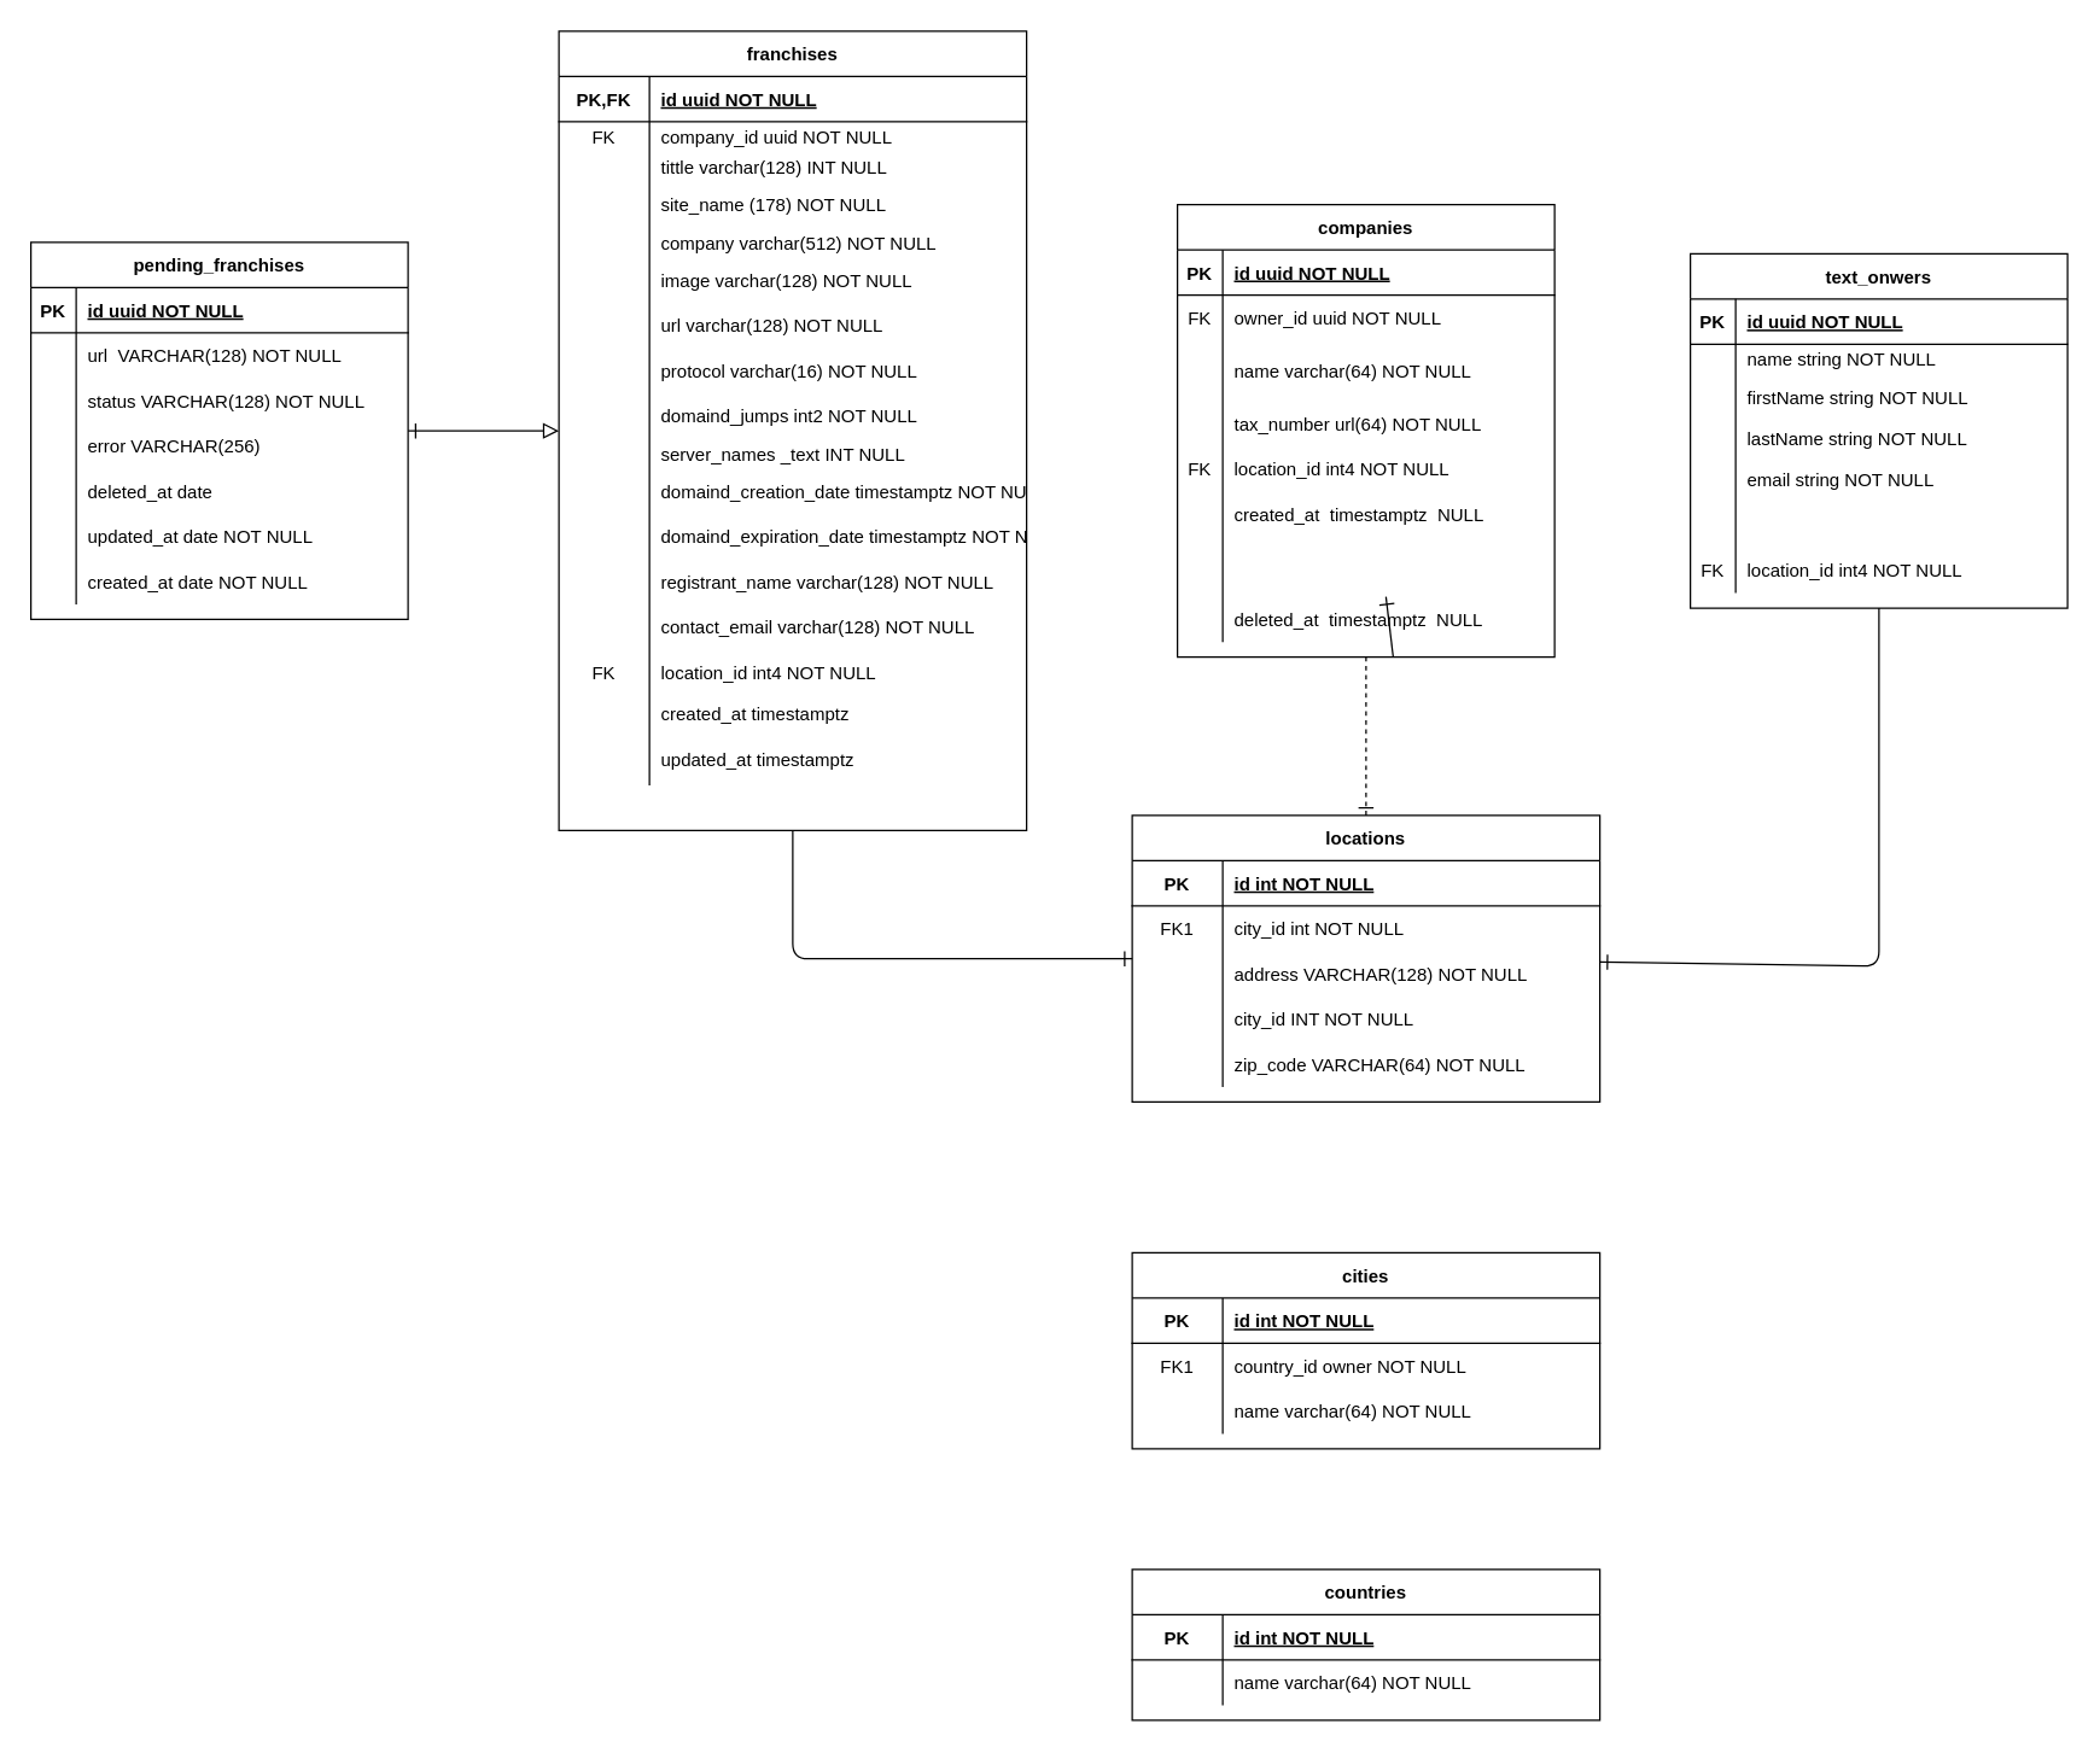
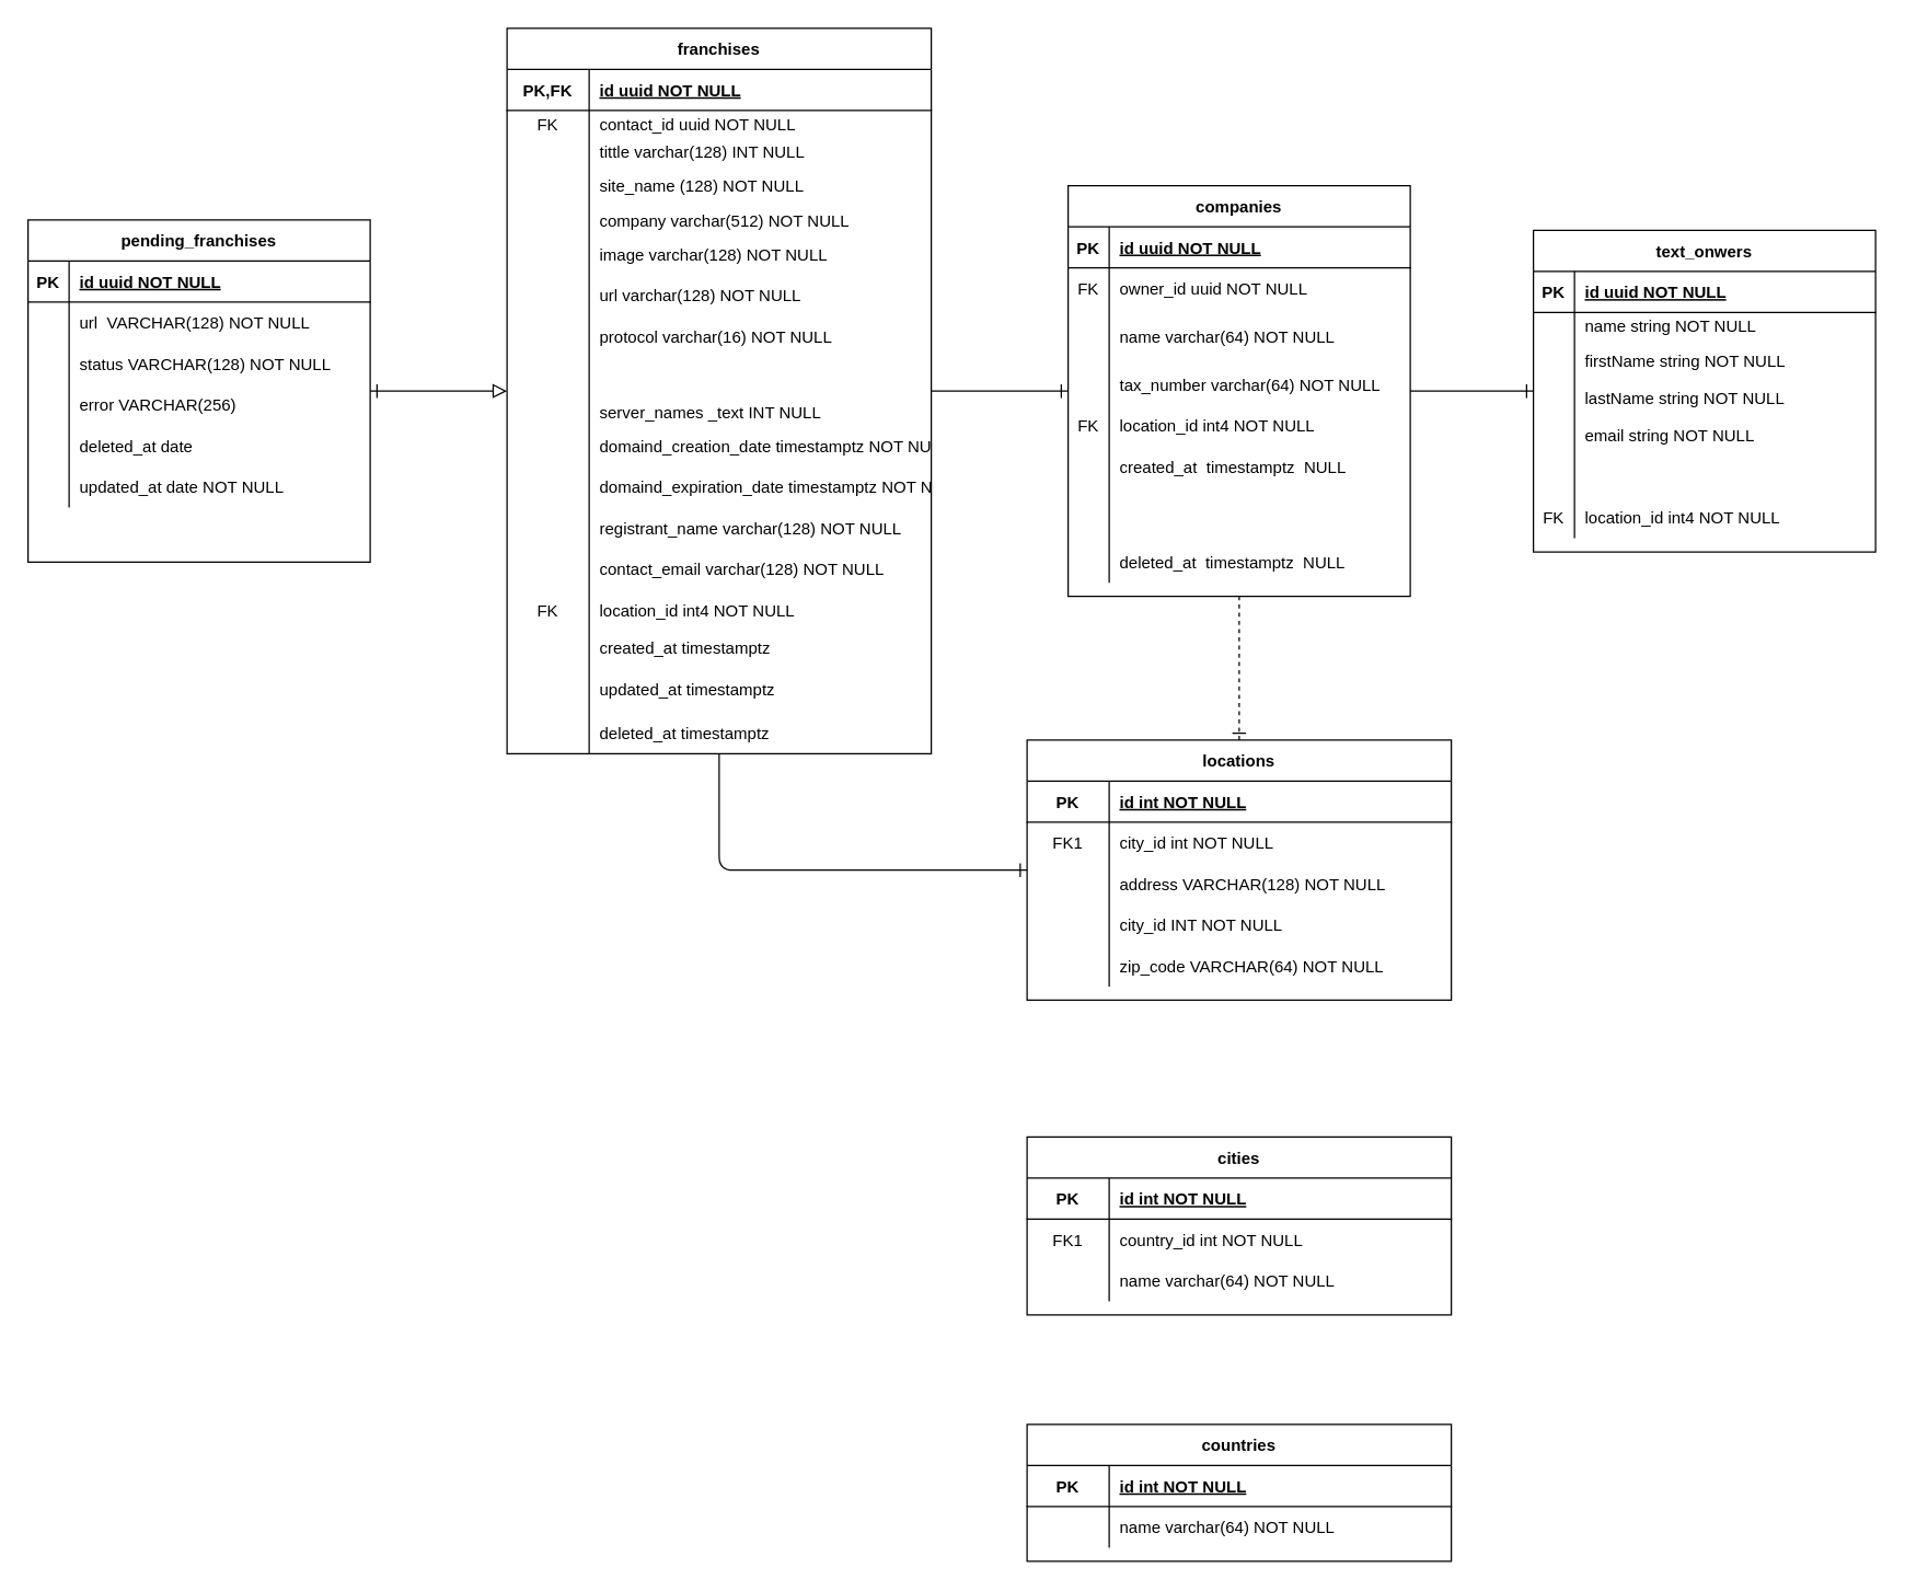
- <mxCell id="9" value="company_id uuid NOT NULL" style="shape=partialRectangle;overflow=hidden;connectable=0;fillColor=none;top=0;left=0;bottom=0;right=0;align=left;spacingLeft=6;" parent="7" vertex="1"><mxGeometry x="60" width="250" height="20" as="geometry"><mxRectangle width="250" height="20" as="alternateBounds" /></mxGeometry></mxCell>
+ <mxCell id="9" value="contact_id uuid NOT NULL" style="shape=partialRectangle;overflow=hidden;connectable=0;fillColor=none;top=0;left=0;bottom=0;right=0;align=left;spacingLeft=6;" parent="7" vertex="1"><mxGeometry x="60" width="250" height="20" as="geometry"><mxRectangle width="250" height="20" as="alternateBounds" /></mxGeometry></mxCell>
- <mxCell id="15" value="site_name (178) NOT NULL" style="shape=partialRectangle;overflow=hidden;connectable=0;fillColor=none;top=0;left=0;bottom=0;right=0;align=left;spacingLeft=6;" parent="13" vertex="1"><mxGeometry x="60" width="250" height="30" as="geometry"><mxRectangle width="250" height="30" as="alternateBounds" /></mxGeometry></mxCell>
+ <mxCell id="15" value="site_name (128) NOT NULL" style="shape=partialRectangle;overflow=hidden;connectable=0;fillColor=none;top=0;left=0;bottom=0;right=0;align=left;spacingLeft=6;" parent="13" vertex="1"><mxGeometry x="60" width="250" height="30" as="geometry"><mxRectangle width="250" height="30" as="alternateBounds" /></mxGeometry></mxCell>
- <mxCell id="30" value="domaind_jumps int2 NOT NULL" style="shape=partialRectangle;overflow=hidden;connectable=0;fillColor=none;top=0;left=0;bottom=0;right=0;align=left;spacingLeft=6;" parent="28" vertex="1"><mxGeometry x="60" width="250" height="30" as="geometry"><mxRectangle width="250" height="30" as="alternateBounds" /></mxGeometry></mxCell>
- <mxCell id="96" value="tax_number url(64) NOT NULL" style="shape=partialRectangle;overflow=hidden;connectable=0;fillColor=none;top=0;left=0;bottom=0;right=0;align=left;spacingLeft=6;" vertex="1" parent="94"><mxGeometry x="30" width="220" height="30" as="geometry"><mxRectangle width="220" height="30" as="alternateBounds" /></mxGeometry></mxCell>
+ <mxCell id="96" value="tax_number varchar(64) NOT NULL" style="shape=partialRectangle;overflow=hidden;connectable=0;fillColor=none;top=0;left=0;bottom=0;right=0;align=left;spacingLeft=6;" vertex="1" parent="94"><mxGeometry x="30" width="220" height="30" as="geometry"><mxRectangle width="220" height="30" as="alternateBounds" /></mxGeometry></mxCell>
+ <mxCell id="108" style="edgeStyle=none;curved=1;rounded=0;orthogonalLoop=1;jettySize=auto;html=1;fontSize=12;startSize=8;endSize=8;endArrow=ERone;endFill=0;" parent="1" source="3" target="84" edge="1"><mxGeometry relative="1" as="geometry"><Array as="points"><mxPoint x="720" y="285" /></Array></mxGeometry></mxCell>
- <mxCell id="81" value="created_at date NOT NULL" style="shape=partialRectangle;overflow=hidden;connectable=0;fillColor=none;top=0;left=0;bottom=0;right=0;align=left;spacingLeft=6;" parent="79" vertex="1"><mxGeometry x="30" width="220" height="30" as="geometry"><mxRectangle width="220" height="30" as="alternateBounds" /></mxGeometry></mxCell>
- <mxCell id="82" style="edgeStyle=none;curved=1;rounded=0;orthogonalLoop=1;jettySize=auto;html=1;fontSize=12;startSize=8;endSize=8;endArrow=ERone;endFill=0;" parent="1" source="84" target="107" edge="1"><mxGeometry relative="1" as="geometry" /></mxCell>
+ <mxCell id="82" style="edgeStyle=none;curved=1;rounded=0;orthogonalLoop=1;jettySize=auto;html=1;fontSize=12;startSize=8;endSize=8;endArrow=ERone;endFill=0;" parent="1" source="84" target="142" edge="1"><mxGeometry relative="1" as="geometry" /></mxCell>
+ <mxCell id="57" value="deleted_at timestamptz " style="shape=partialRectangle;overflow=hidden;connectable=0;fillColor=none;top=0;left=0;bottom=0;right=0;align=left;spacingLeft=6;" parent="55" vertex="1"><mxGeometry x="60" width="250" height="30" as="geometry"><mxRectangle width="250" height="30" as="alternateBounds" /></mxGeometry></mxCell>
- <mxCell id="58" style="edgeStyle=none;curved=0;rounded=1;orthogonalLoop=1;jettySize=auto;html=1;fontSize=12;startSize=8;endSize=8;endArrow=ERone;endFill=0;" parent="1" source="142" target="109" edge="1"><mxGeometry relative="1" as="geometry"><Array as="points"><mxPoint x="1245" y="640" /></Array></mxGeometry></mxCell>
- <mxCell id="131" value="country_id owner NOT NULL" style="shape=partialRectangle;overflow=hidden;connectable=0;fillColor=none;top=0;left=0;bottom=0;right=0;align=left;spacingLeft=6;" parent="129" vertex="1"><mxGeometry x="60" width="250" height="30" as="geometry"><mxRectangle width="250" height="30" as="alternateBounds" /></mxGeometry></mxCell>
+ <mxCell id="131" value="country_id int NOT NULL" style="shape=partialRectangle;overflow=hidden;connectable=0;fillColor=none;top=0;left=0;bottom=0;right=0;align=left;spacingLeft=6;" parent="129" vertex="1"><mxGeometry x="60" width="250" height="30" as="geometry"><mxRectangle width="250" height="30" as="alternateBounds" /></mxGeometry></mxCell>
